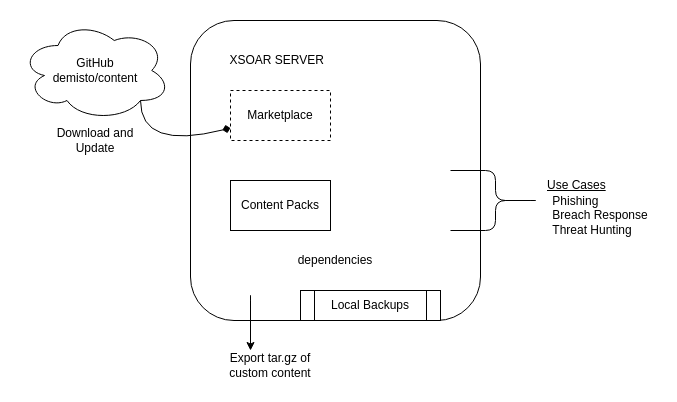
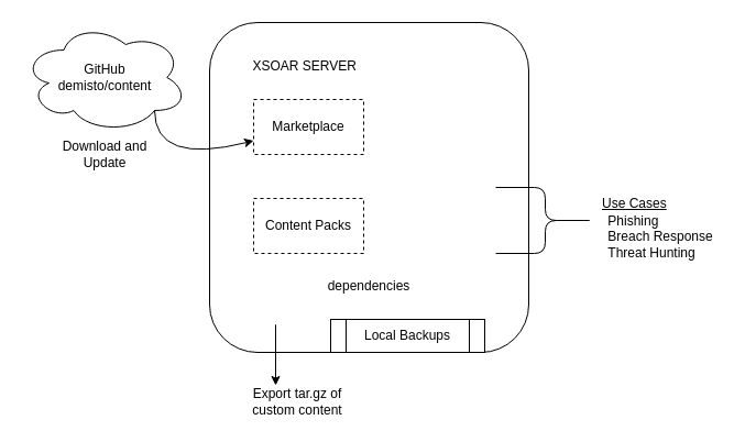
- <mxCell id="11" value="" style="curved=1;endArrow=diamond;html=1;entryX=0;entryY=0.75;entryDx=0;entryDy=0;exitX=0.8;exitY=0.8;exitDx=0;exitDy=0;exitPerimeter=0;" edge="1" parent="1" source="10" target="4"><mxGeometry width="50" height="50" relative="1" as="geometry"><mxPoint x="90" y="180" as="sourcePoint" /><mxPoint x="140" y="130" as="targetPoint" /><Array as="points"><mxPoint x="140" y="150" /></Array></mxGeometry></mxCell>
+ <mxCell id="11" value="" style="curved=1;endArrow=classic;html=1;entryX=0;entryY=0.75;entryDx=0;entryDy=0;exitX=0.8;exitY=0.8;exitDx=0;exitDy=0;exitPerimeter=0;" edge="1" parent="1" source="10" target="4"><mxGeometry width="50" height="50" relative="1" as="geometry"><mxPoint x="90" y="180" as="sourcePoint" /><mxPoint x="140" y="130" as="targetPoint" /><Array as="points"><mxPoint x="140" y="150" /></Array></mxGeometry></mxCell>
- <mxCell id="5" value="Content Packs" style="rounded=0;whiteSpace=wrap;html=1;" vertex="1" parent="1"><mxGeometry x="230" y="180" width="100" height="50" as="geometry" /></mxCell>
+ <mxCell id="5" value="Content Packs" style="rounded=0;whiteSpace=wrap;html=1;dashed=1;" vertex="1" parent="1"><mxGeometry x="230" y="180" width="100" height="50" as="geometry" /></mxCell>
